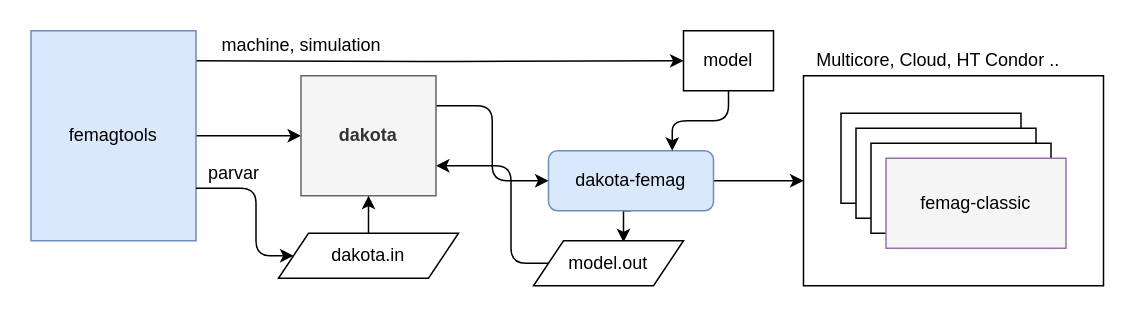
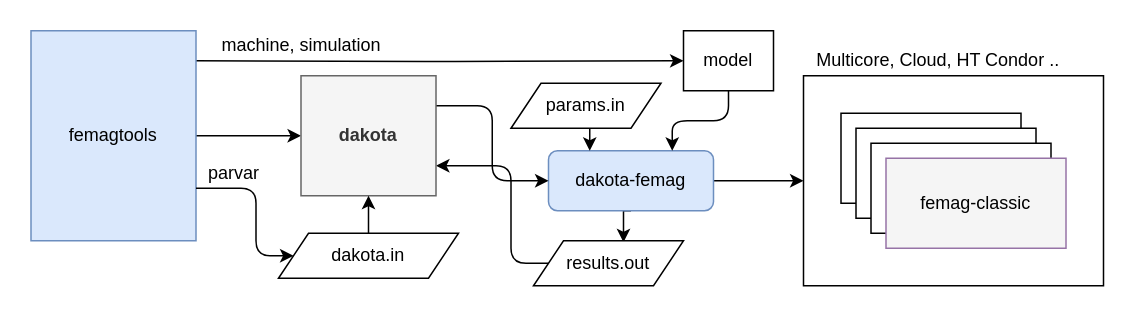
+ <mxCell id="10" value="params.in" style="shape=parallelogram;perimeter=parallelogramPerimeter;whiteSpace=wrap;html=1;fixedSize=1;" parent="1" vertex="1"><mxGeometry x="340" y="55" width="100" height="30" as="geometry" /></mxCell>
+ <mxCell id="9" style="edgeStyle=orthogonalEdgeStyle;rounded=0;orthogonalLoop=1;jettySize=auto;html=1;exitX=0.5;exitY=1;exitDx=0;exitDy=0;entryX=0.25;entryY=0;entryDx=0;entryDy=0;" edge="1" parent="1" source="10" target="8"><mxGeometry relative="1" as="geometry" /></mxCell>
- <mxCell id="16" value="model.out" style="shape=parallelogram;perimeter=parallelogramPerimeter;whiteSpace=wrap;html=1;fixedSize=1;" parent="1" vertex="1"><mxGeometry x="355" y="160" width="100" height="30" as="geometry" /></mxCell>
+ <mxCell id="16" value="results.out" style="shape=parallelogram;perimeter=parallelogramPerimeter;whiteSpace=wrap;html=1;fixedSize=1;" parent="1" vertex="1"><mxGeometry x="355" y="160" width="100" height="30" as="geometry" /></mxCell>
